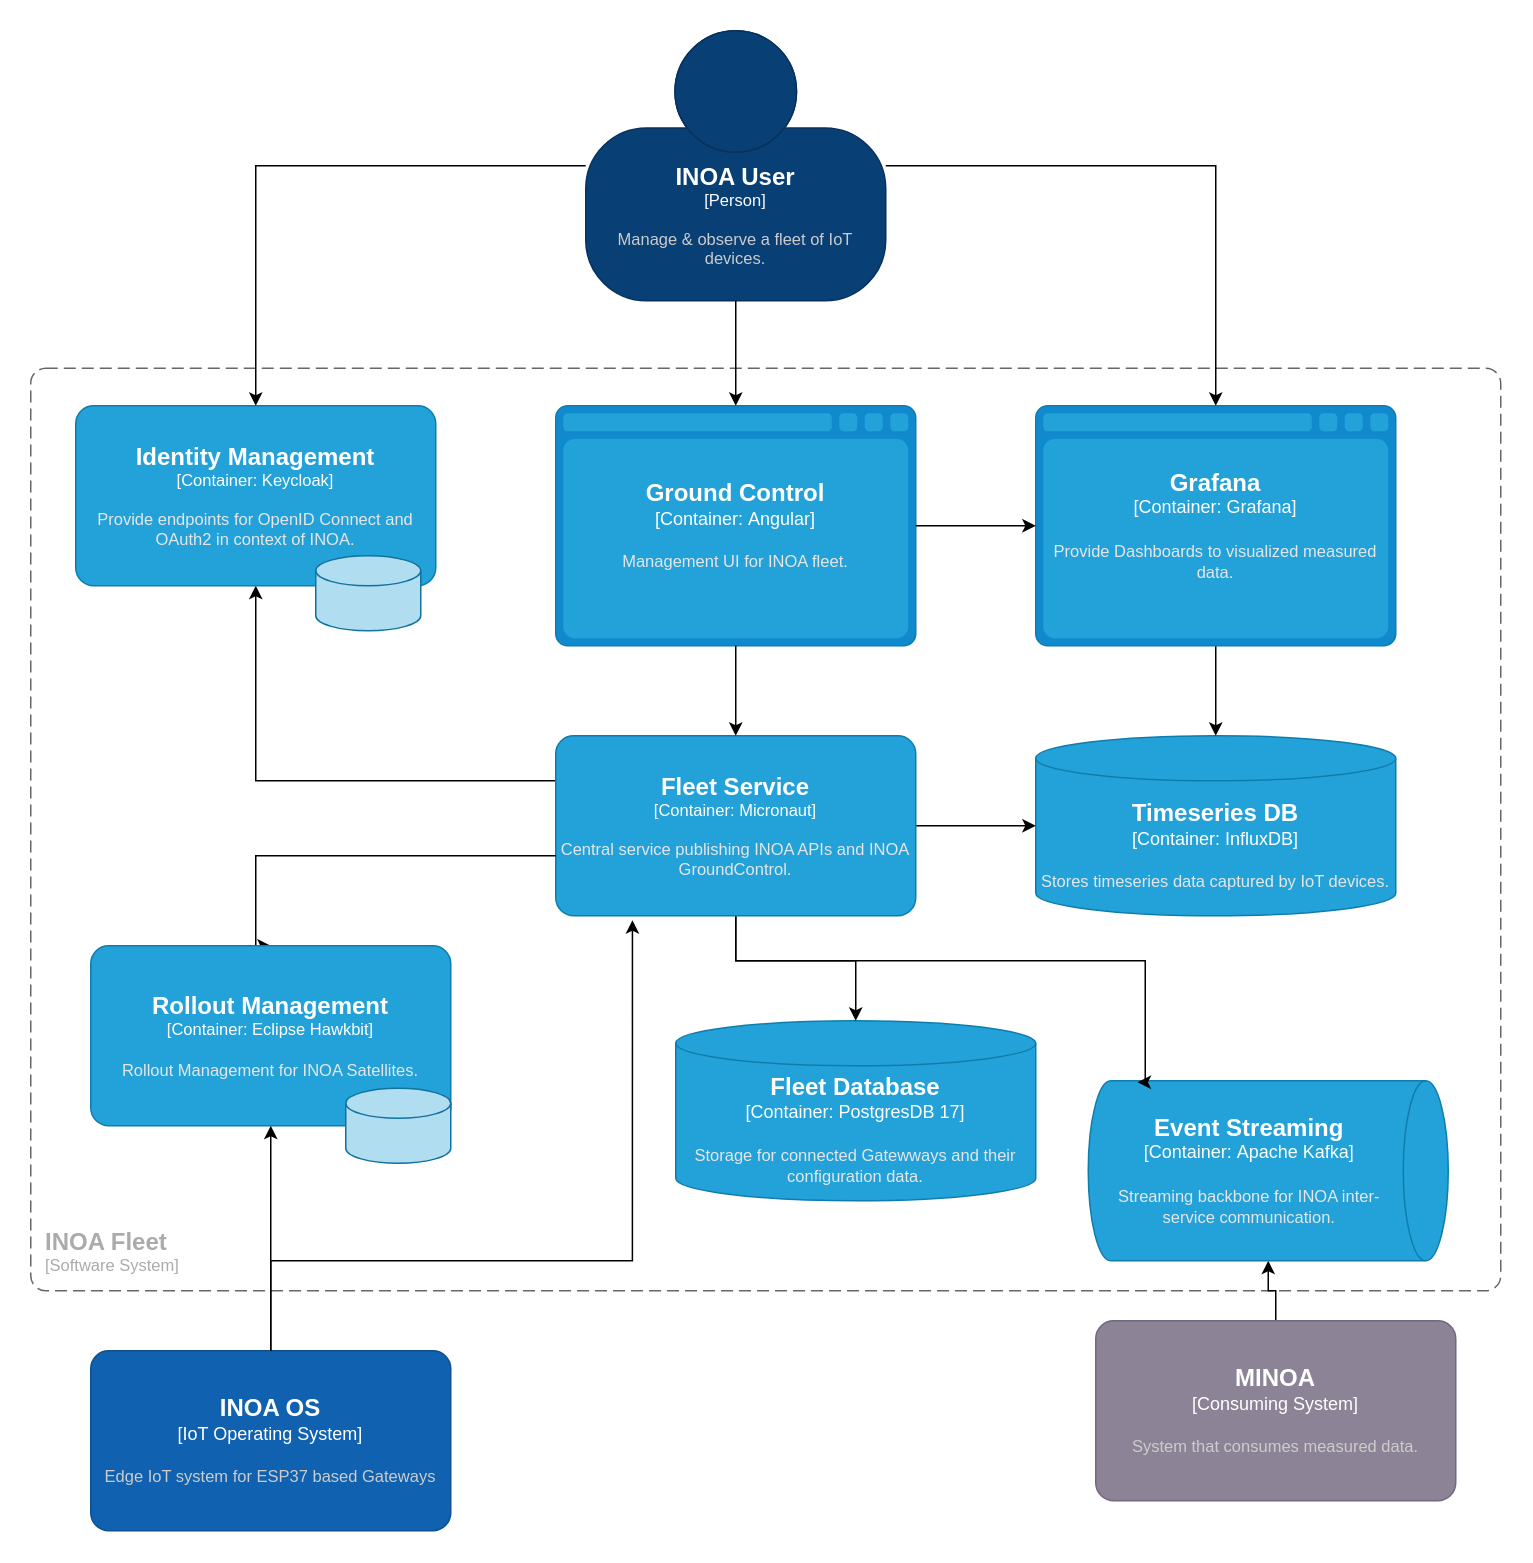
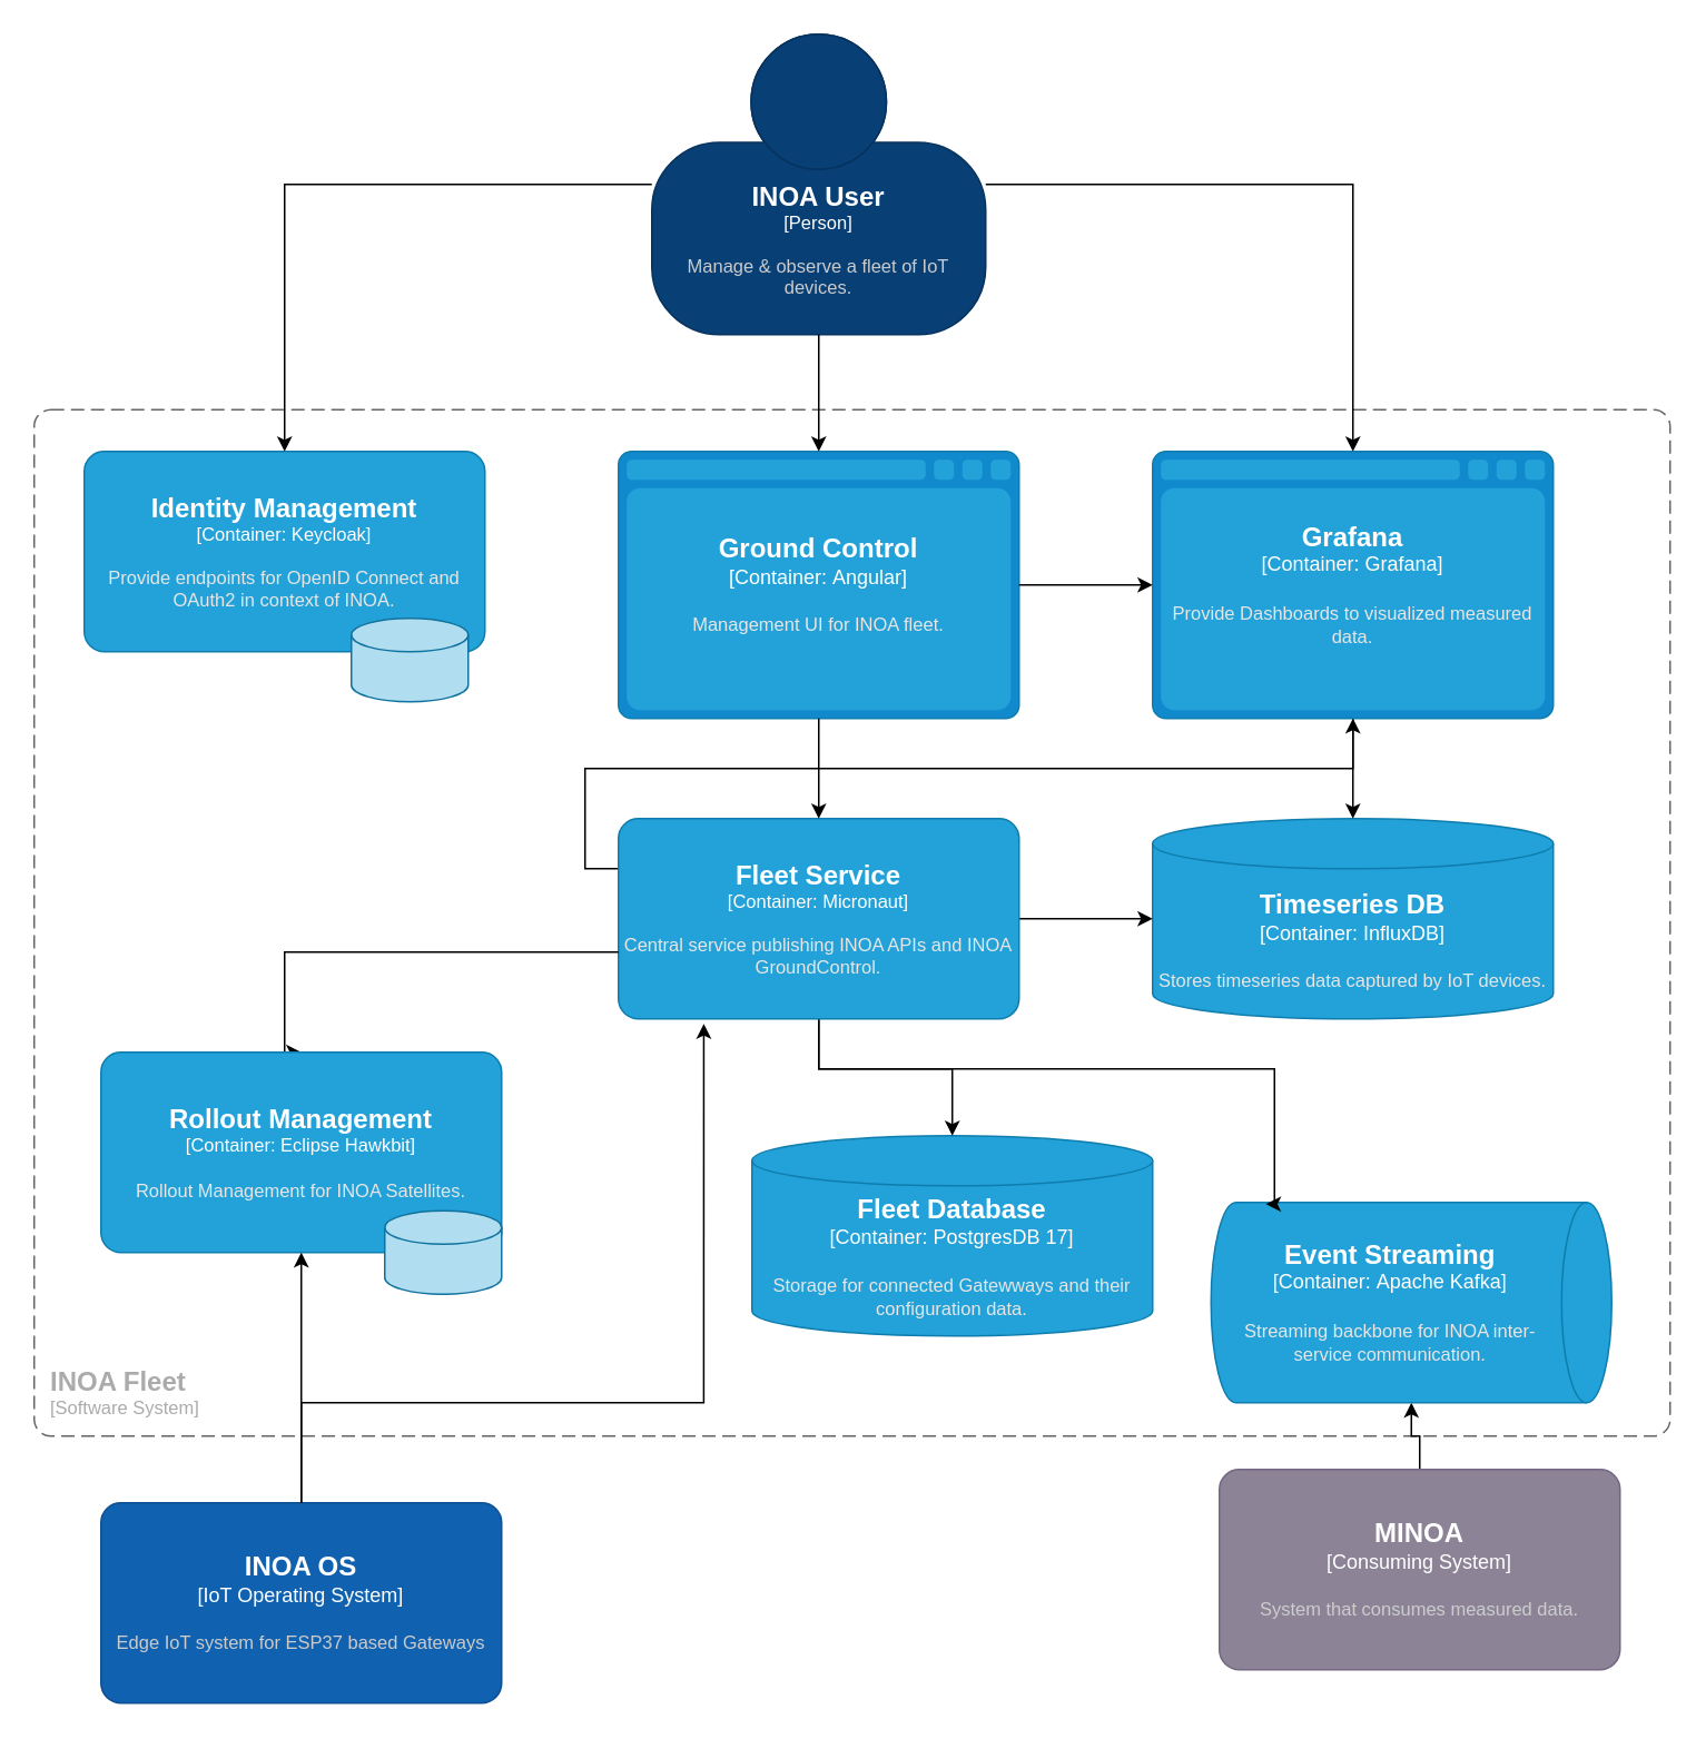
- <mxCell id="11" style="edgeStyle=orthogonalEdgeStyle;rounded=0;orthogonalLoop=1;jettySize=auto;html=1;exitX=0;exitY=0.25;exitDx=0;exitDy=0;exitPerimeter=0;" edge="1" parent="1" source="14" target="15"><mxGeometry relative="1" as="geometry"><mxPoint x="300" y="540" as="sourcePoint" /></mxGeometry></mxCell>
+ <mxCell id="11" style="edgeStyle=orthogonalEdgeStyle;rounded=0;orthogonalLoop=1;jettySize=auto;html=1;exitX=0;exitY=0.25;exitDx=0;exitDy=0;exitPerimeter=0;" edge="1" parent="1" source="14" target="17"><mxGeometry relative="1" as="geometry"><mxPoint x="300" y="540" as="sourcePoint" /></mxGeometry></mxCell>
